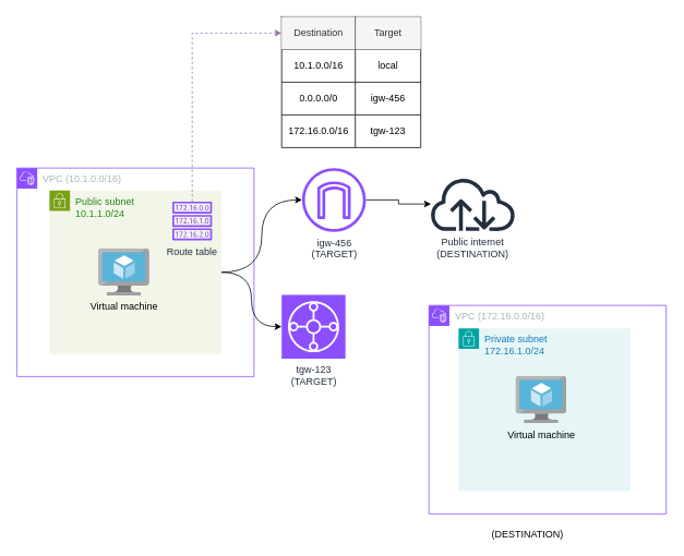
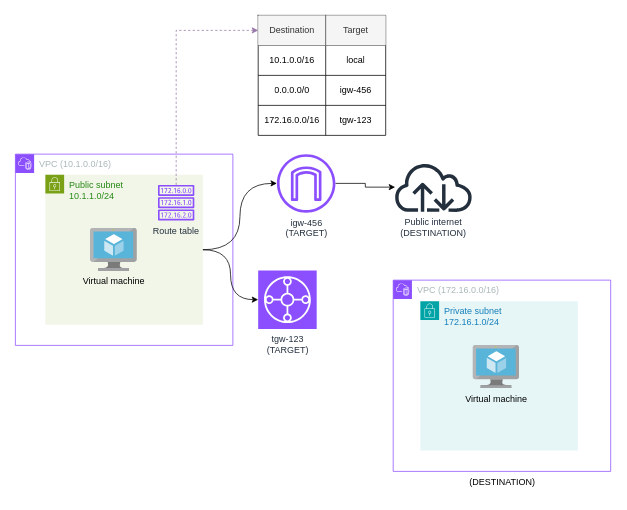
- <mxCell id="29" value="(DESTINATION)" style="text;html=1;align=center;verticalAlign=middle;resizable=0;points=[];autosize=1;strokeColor=none;fillColor=none;" vertex="1" parent="1"><mxGeometry x="588.75" y="638" width="110" height="30" as="geometry" /></mxCell>
+ <mxCell id="29" value="(DESTINATION)" style="text;html=1;align=center;verticalAlign=middle;resizable=0;points=[];autosize=1;strokeColor=none;fillColor=none;" vertex="1" parent="1"><mxGeometry x="613.75" y="628" width="110" height="30" as="geometry" /></mxCell>
